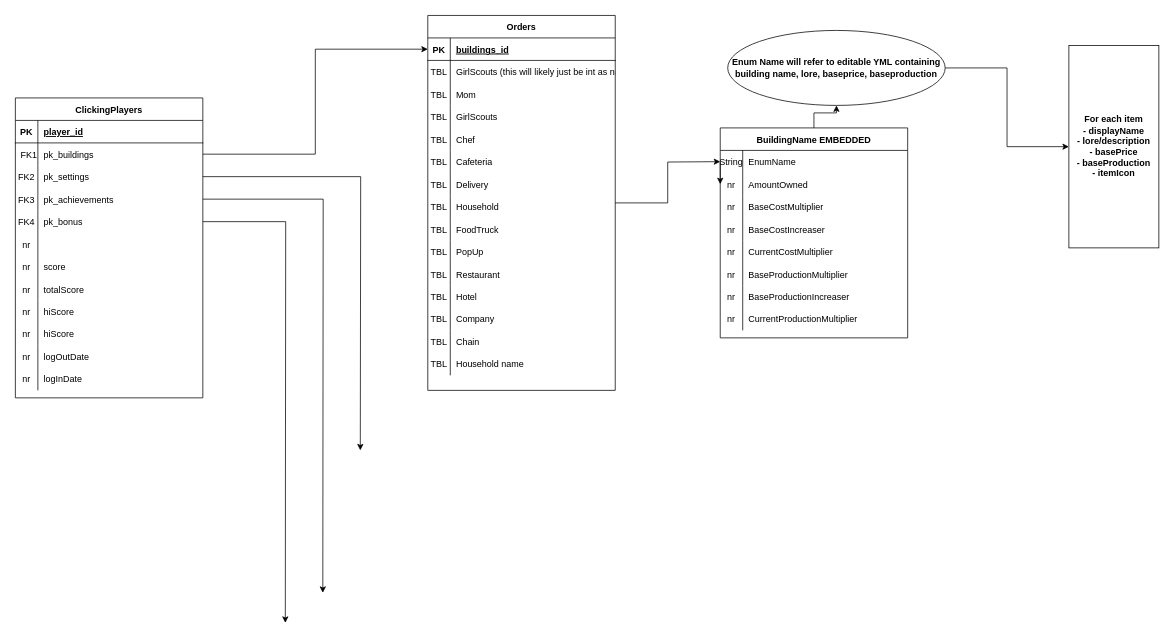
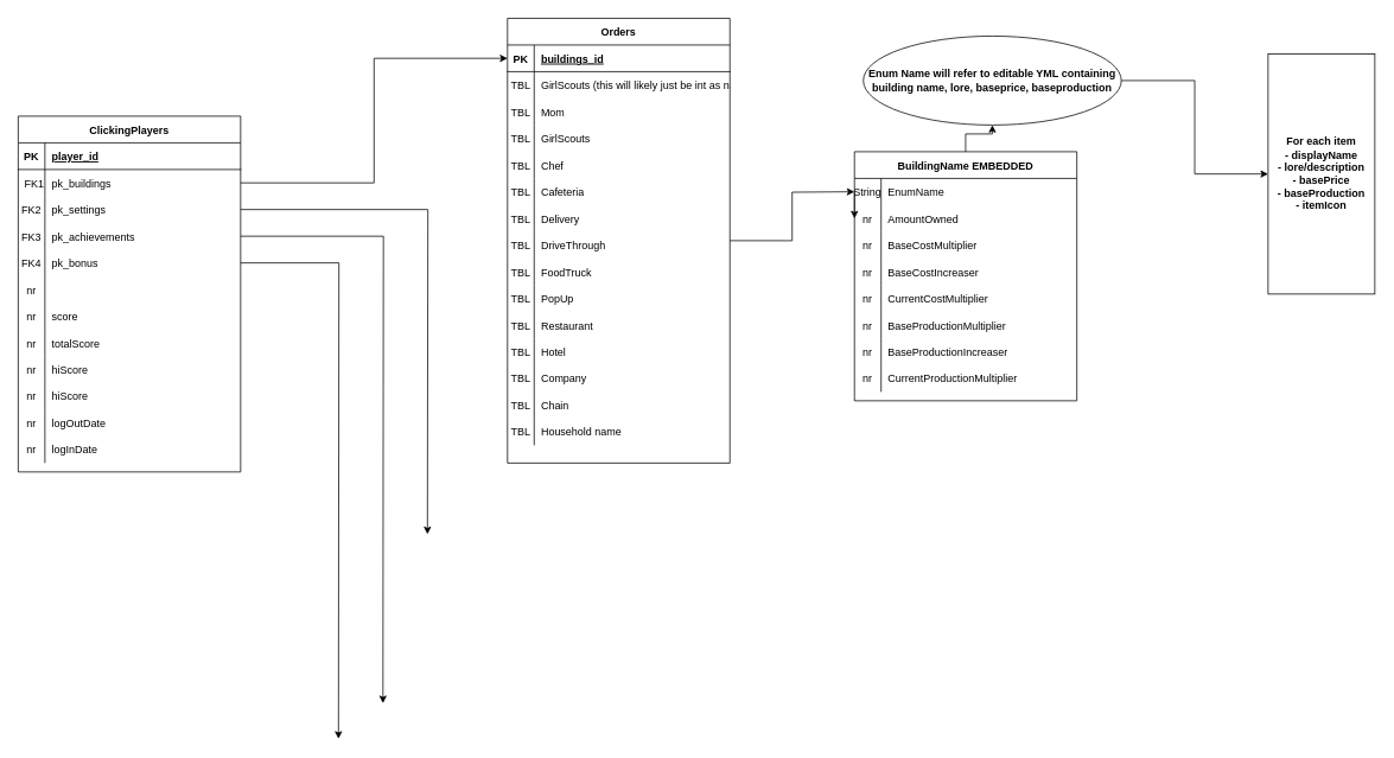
- <mxCell id="27" value="Household" style="shape=partialRectangle;overflow=hidden;connectable=0;fillColor=none;top=0;left=0;bottom=0;right=0;align=left;spacingLeft=6;" vertex="1" parent="25"><mxGeometry x="30" width="220" height="30" as="geometry"><mxRectangle width="220" height="30" as="alternateBounds" /></mxGeometry></mxCell>
+ <mxCell id="27" value="DriveThrough" style="shape=partialRectangle;overflow=hidden;connectable=0;fillColor=none;top=0;left=0;bottom=0;right=0;align=left;spacingLeft=6;" vertex="1" parent="25"><mxGeometry x="30" width="220" height="30" as="geometry"><mxRectangle width="220" height="30" as="alternateBounds" /></mxGeometry></mxCell>
